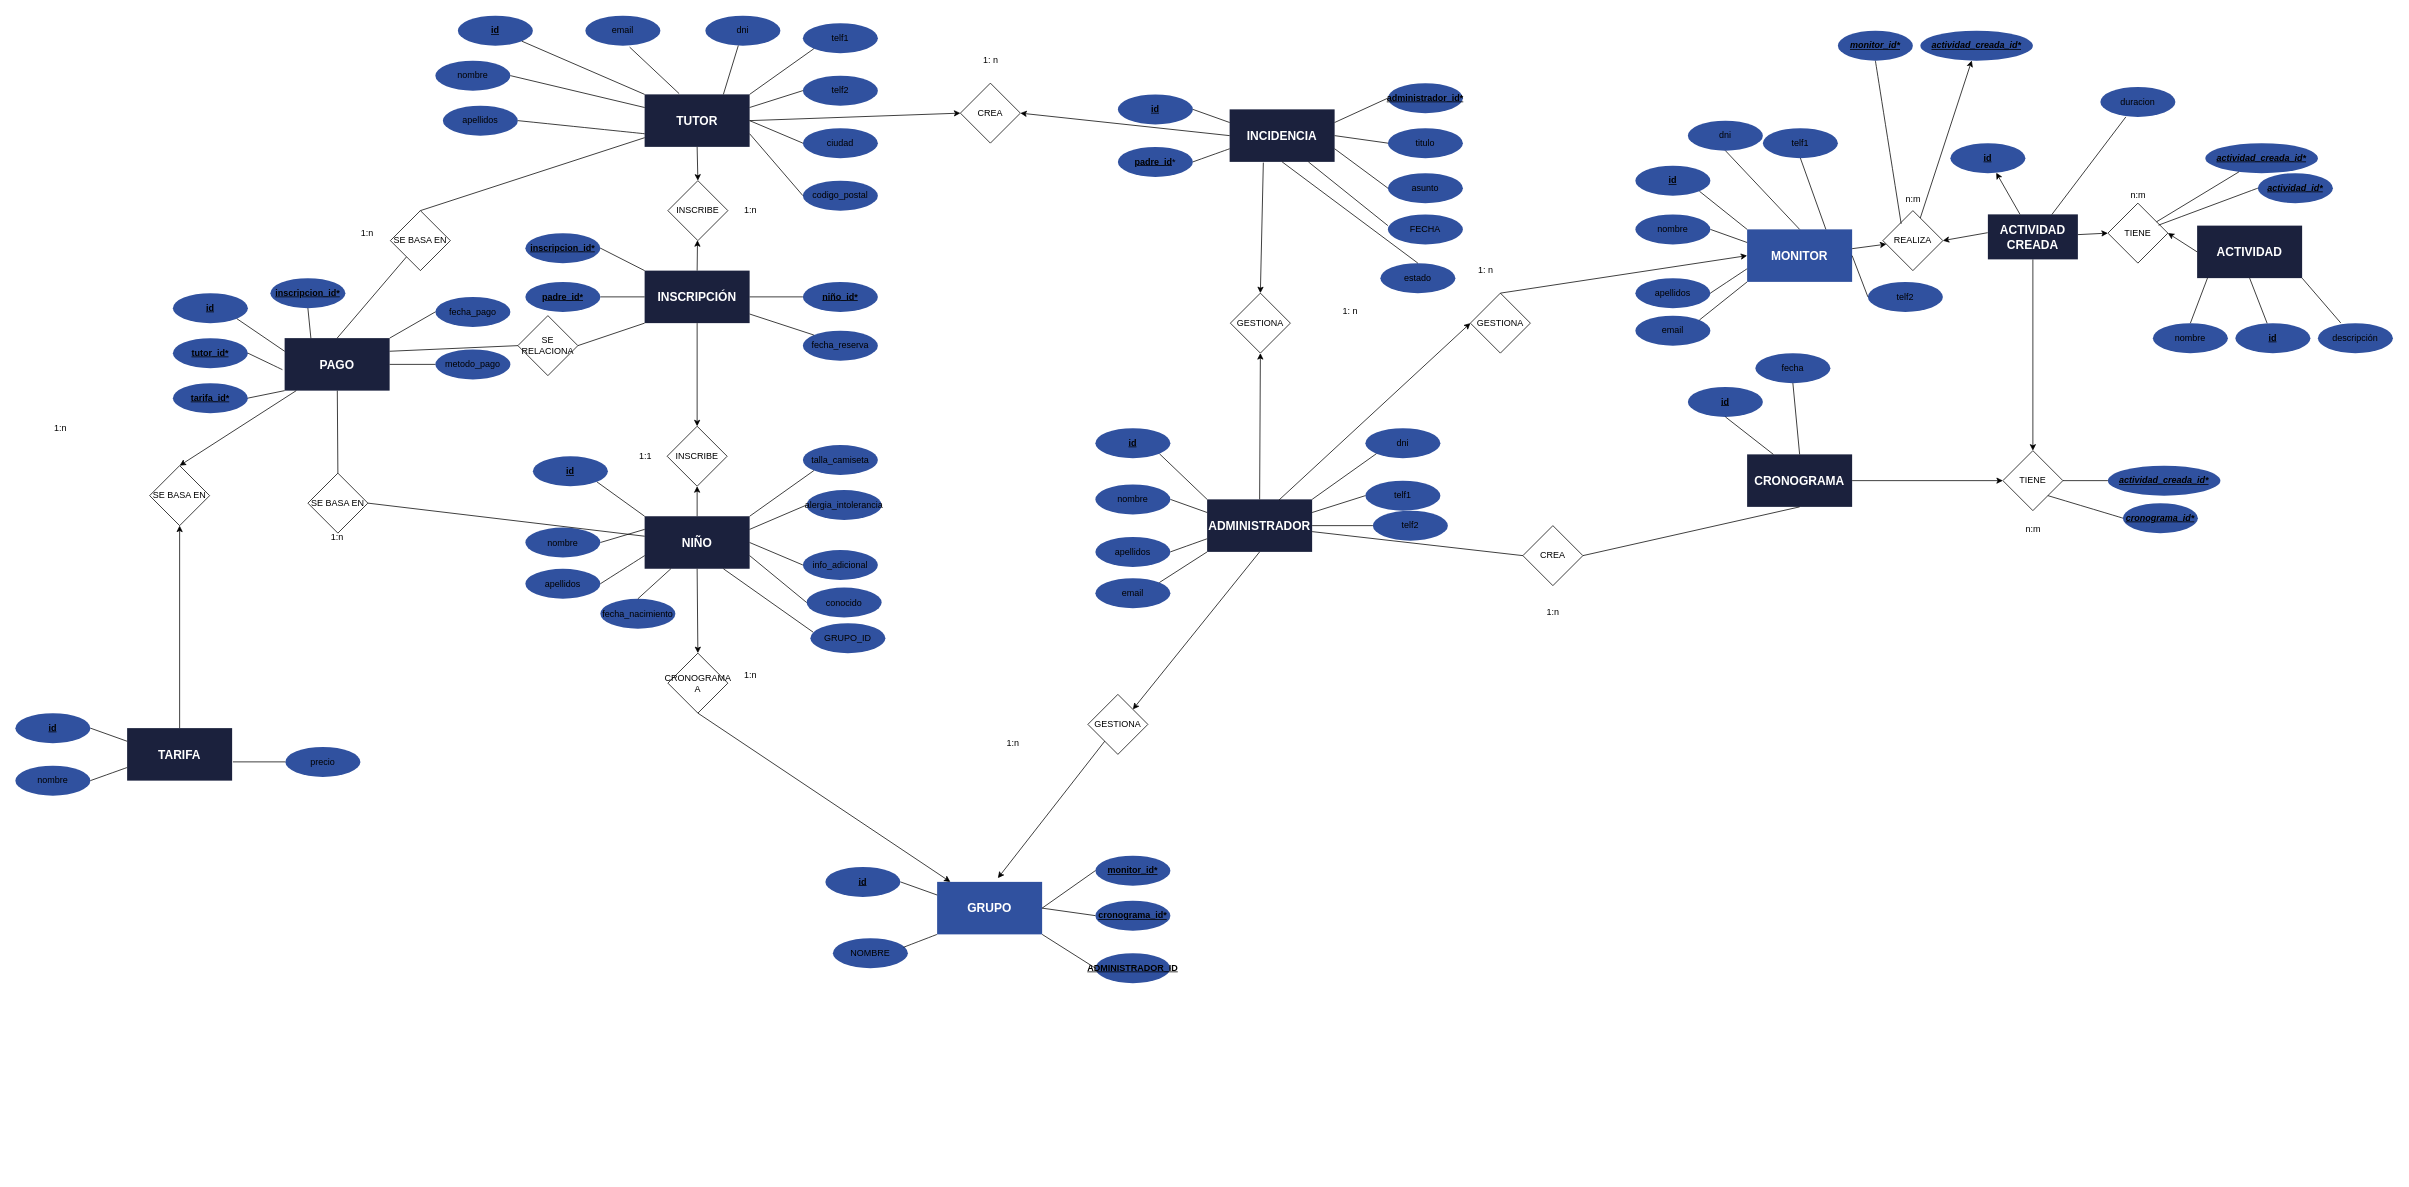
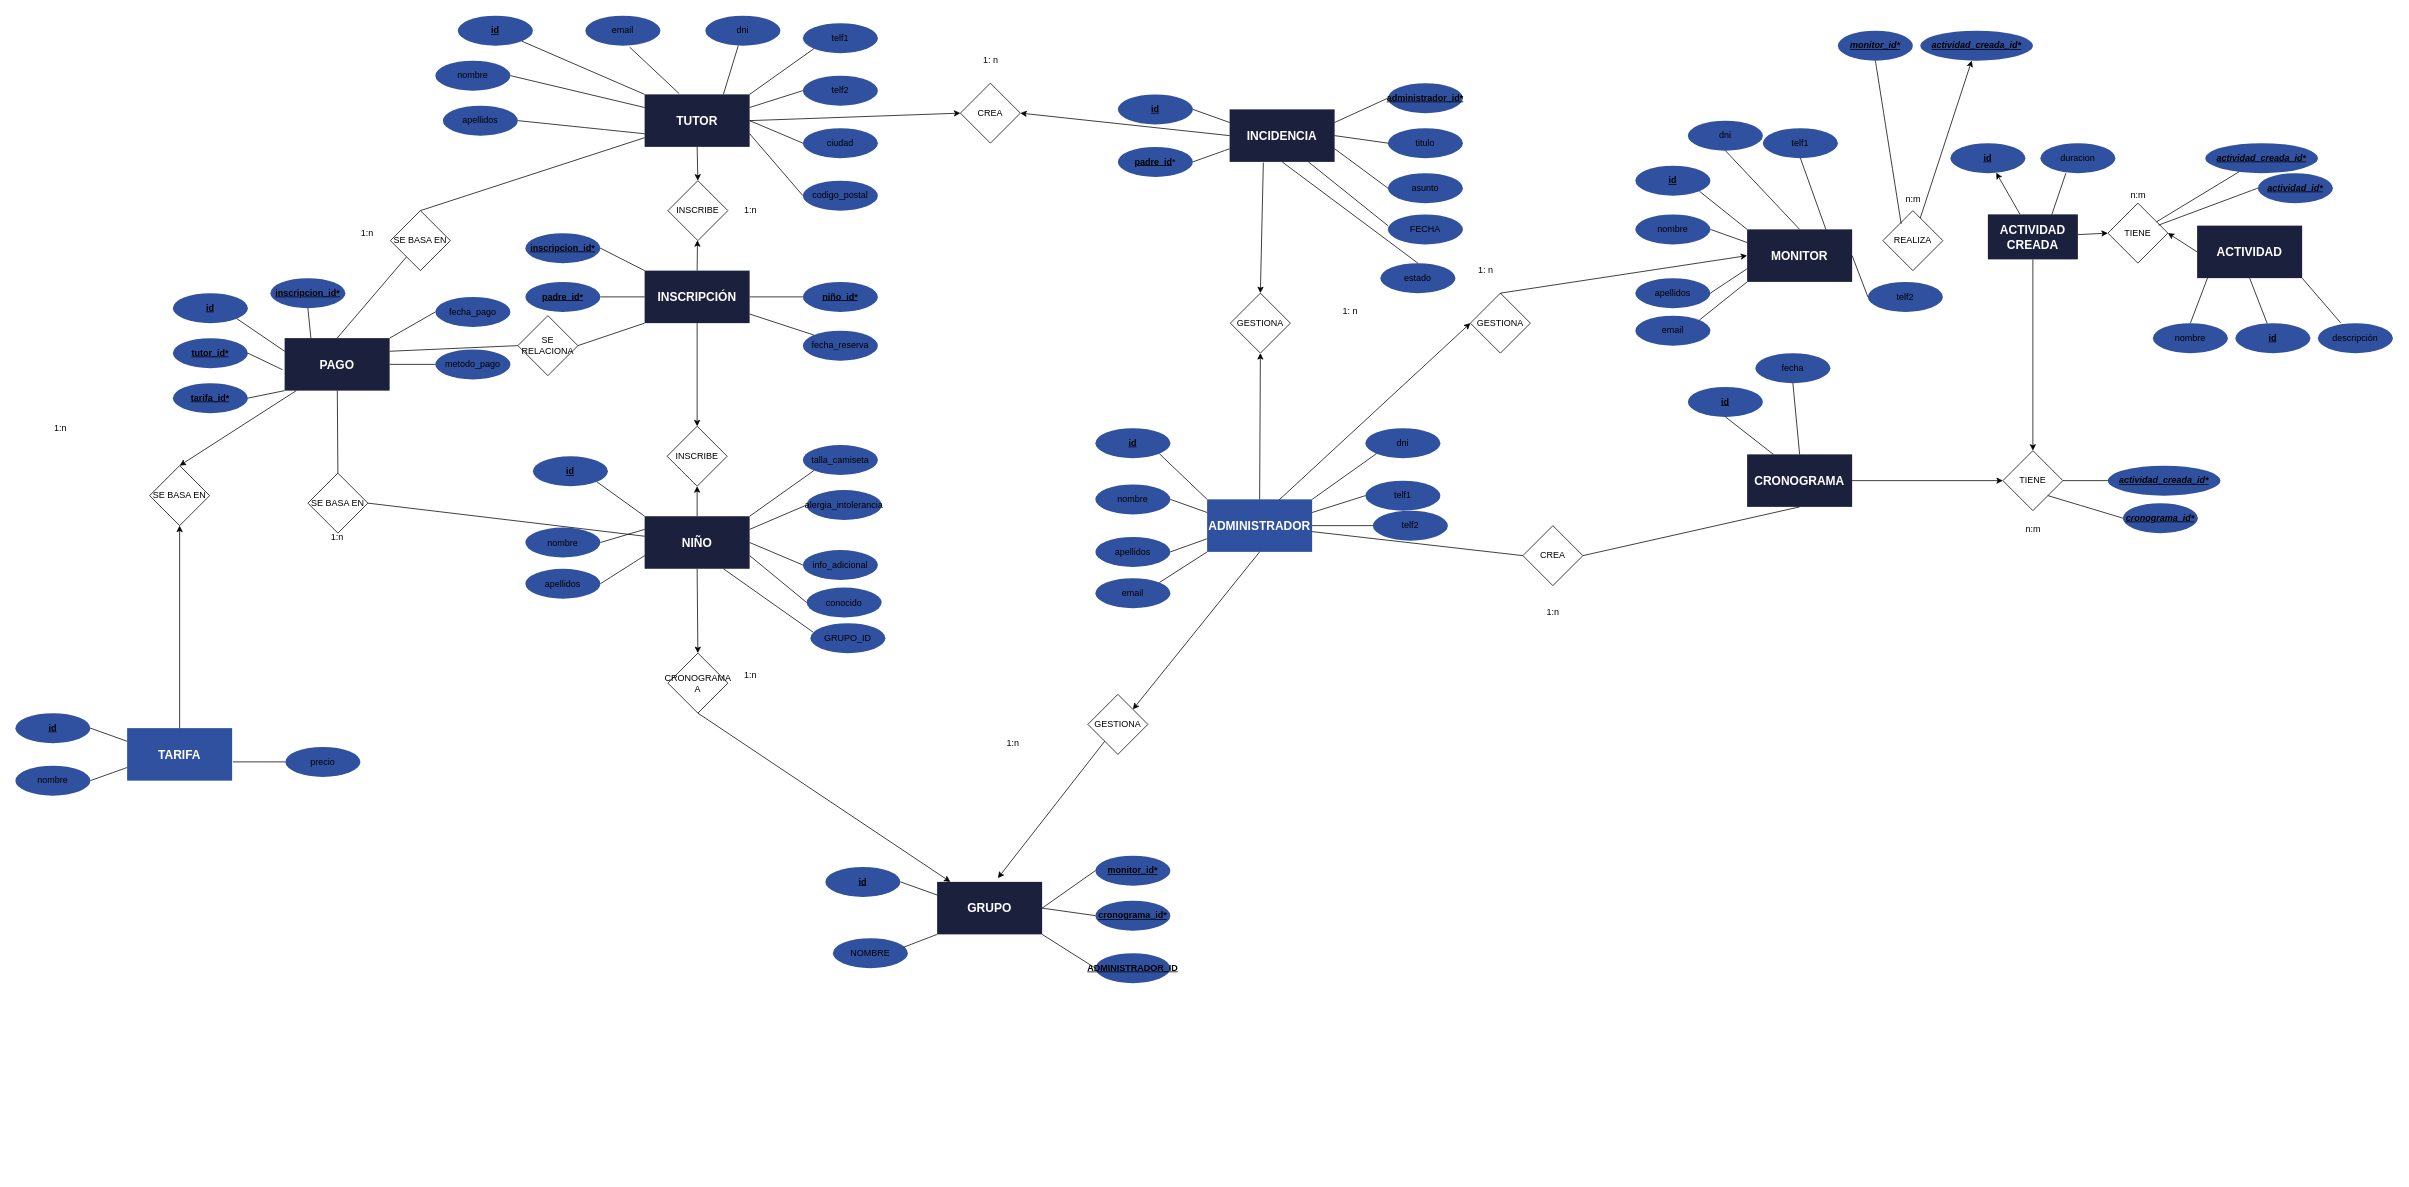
- <mxCell id="232" value="duracion" style="ellipse;whiteSpace=wrap;html=1;fillColor=#30519F;strokeColor=none;gradientColor=none;strokeWidth=2;" vertex="1" parent="1"><mxGeometry x="2800" y="115" width="100" height="40" as="geometry" /></mxCell>
+ <mxCell id="232" value="duracion" style="ellipse;whiteSpace=wrap;html=1;fillColor=#30519F;strokeColor=none;gradientColor=none;strokeWidth=2;" vertex="1" parent="1"><mxGeometry x="2720" y="190" width="100" height="40" as="geometry" /></mxCell>
- <mxCell id="226" value="" style="edgeStyle=none;html=1;exitX=-0.002;exitY=0.407;exitDx=0;exitDy=0;exitPerimeter=0;entryX=1;entryY=0.5;entryDx=0;entryDy=0;" edge="1" parent="1" source="220" target="88"><mxGeometry relative="1" as="geometry"><mxPoint x="2580" y="340" as="targetPoint" /></mxGeometry></mxCell>
- <mxCell id="99" value="" style="edgeStyle=none;html=1;" edge="1" parent="85" source="90" target="88"><mxGeometry relative="1" as="geometry" /></mxCell>
- <mxCell id="90" value="&lt;span style=&quot;font-size: 16px;&quot;&gt;&lt;b&gt;MONITOR&lt;/b&gt;&lt;/span&gt;" style="rounded=0;whiteSpace=wrap;html=1;fillColor=#30519f;strokeColor=none;fontColor=#ffffff;aspect=fixed;" parent="89" vertex="1"><mxGeometry x="149" y="20" width="140" height="70" as="geometry" /></mxCell>
+ <mxCell id="90" value="&lt;span style=&quot;font-size: 16px;&quot;&gt;&lt;b&gt;MONITOR&lt;/b&gt;&lt;/span&gt;" style="rounded=0;whiteSpace=wrap;html=1;fillColor=#1B213D;strokeColor=none;fontColor=#ffffff;aspect=fixed;" parent="89" vertex="1"><mxGeometry x="149" y="20" width="140" height="70" as="geometry" /></mxCell>
- <mxCell id="79" value="1:1" style="text;html=1;align=center;verticalAlign=middle;resizable=0;points=[];autosize=1;strokeColor=none;fillColor=none;" parent="61" vertex="1"><mxGeometry x="130" width="40" height="30" as="geometry" /></mxCell>
- <mxCell id="109" value="&lt;span style=&quot;font-size: 16px;&quot;&gt;&lt;b&gt;ADMINISTRADOR&lt;/b&gt;&lt;/span&gt;" style="rounded=0;whiteSpace=wrap;html=1;fillColor=#1B213D;strokeColor=none;fontColor=#ffffff;aspect=fixed;" parent="108" vertex="1"><mxGeometry x="149" y="20" width="140" height="70" as="geometry" /></mxCell>
+ <mxCell id="109" value="&lt;span style=&quot;font-size: 16px;&quot;&gt;&lt;b&gt;ADMINISTRADOR&lt;/b&gt;&lt;/span&gt;" style="rounded=0;whiteSpace=wrap;html=1;fillColor=#30519f;strokeColor=none;fontColor=#ffffff;aspect=fixed;" parent="108" vertex="1"><mxGeometry x="149" y="20" width="140" height="70" as="geometry" /></mxCell>
- <mxCell id="83" value="" style="endArrow=none;html=1;exitX=0.5;exitY=0;exitDx=0;exitDy=0;entryX=0.25;entryY=1;entryDx=0;entryDy=0;" parent="61" source="82" target="68" edge="1"><mxGeometry width="50" height="50" relative="1" as="geometry"><mxPoint x="150" y="180" as="sourcePoint" /><mxPoint x="200" y="130" as="targetPoint" /></mxGeometry></mxCell>
- <mxCell id="82" value="fecha_nacimiento" style="ellipse;whiteSpace=wrap;html=1;fillColor=#30519F;strokeColor=none;gradientColor=none;strokeWidth=2;" parent="61" vertex="1"><mxGeometry x="90" y="205" width="100" height="40" as="geometry" /></mxCell>
- <mxCell id="127" value="&lt;font style=&quot;font-size: 16px;&quot;&gt;&lt;b&gt;TARIFA&lt;/b&gt;&lt;/font&gt;" style="rounded=0;whiteSpace=wrap;html=1;fillColor=#1B213D;strokeColor=none;fontColor=#ffffff;aspect=fixed;" parent="126" vertex="1"><mxGeometry x="149" y="20" width="140" height="70" as="geometry" /></mxCell>
+ <mxCell id="127" value="&lt;font style=&quot;font-size: 16px;&quot;&gt;&lt;b&gt;TARIFA&lt;/b&gt;&lt;/font&gt;" style="rounded=0;whiteSpace=wrap;html=1;fillColor=#30519f;strokeColor=none;fontColor=#ffffff;aspect=fixed;" parent="126" vertex="1"><mxGeometry x="149" y="20" width="140" height="70" as="geometry" /></mxCell>
- <mxCell id="49" value="&lt;font style=&quot;font-size: 16px;&quot;&gt;&lt;b&gt;GRUPO&lt;br&gt;&lt;/b&gt;&lt;/font&gt;" style="rounded=0;whiteSpace=wrap;html=1;fillColor=#30519f;strokeColor=none;fontColor=#ffffff;aspect=fixed;" parent="48" vertex="1"><mxGeometry x="149" y="20" width="140" height="70" as="geometry" /></mxCell>
+ <mxCell id="49" value="&lt;font style=&quot;font-size: 16px;&quot;&gt;&lt;b&gt;GRUPO&lt;br&gt;&lt;/b&gt;&lt;/font&gt;" style="rounded=0;whiteSpace=wrap;html=1;fillColor=#1B213D;strokeColor=none;fontColor=#ffffff;aspect=fixed;" parent="48" vertex="1"><mxGeometry x="149" y="20" width="140" height="70" as="geometry" /></mxCell>
